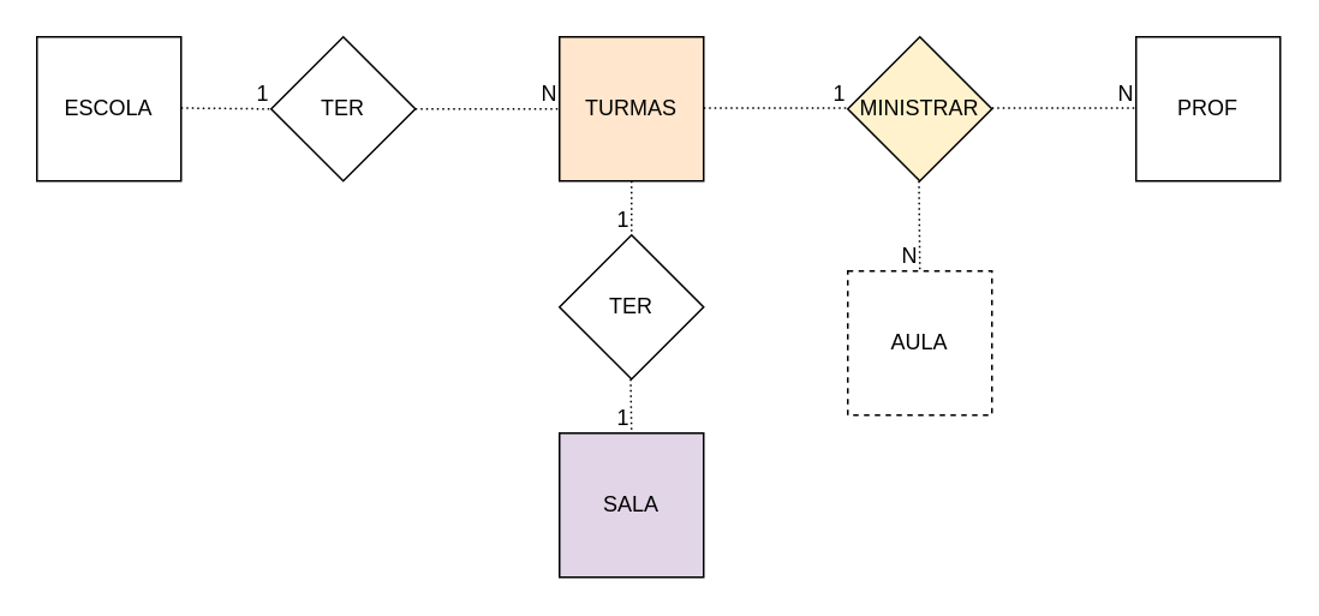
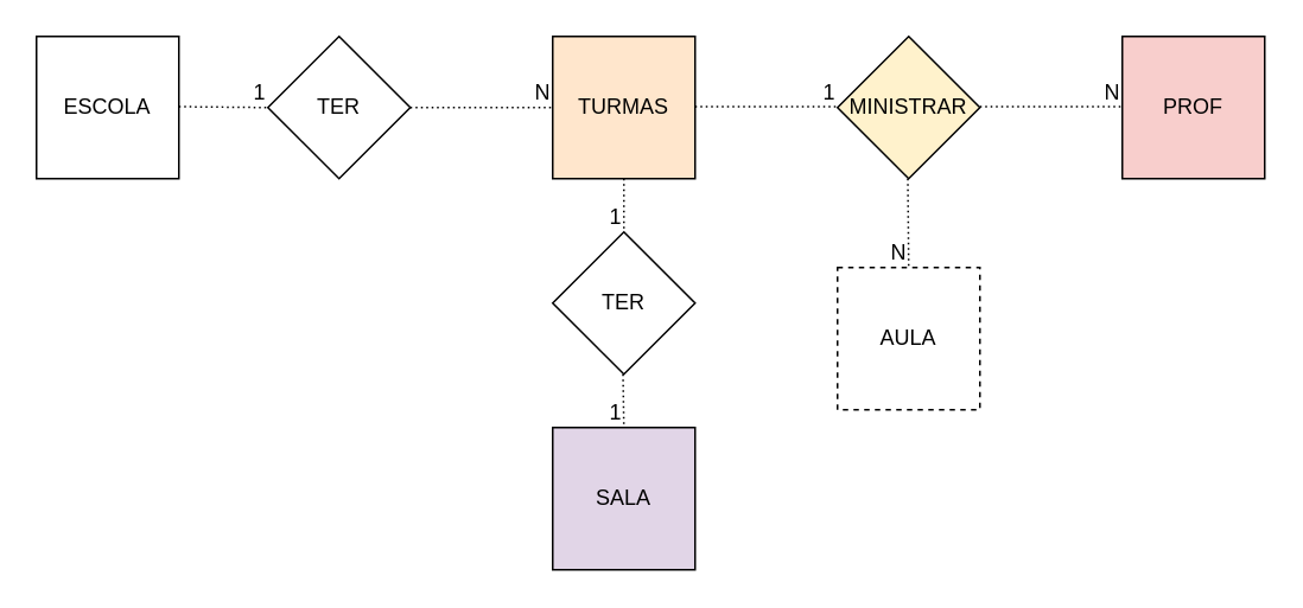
- <mxCell id="10" value="PROF" style="whiteSpace=wrap;html=1;aspect=fixed;" vertex="1" parent="1"><mxGeometry x="630" y="20" width="80" height="80" as="geometry" /></mxCell>
+ <mxCell id="10" value="PROF" style="whiteSpace=wrap;html=1;aspect=fixed;fillColor=#f8cecc;" vertex="1" parent="1"><mxGeometry x="630" y="20" width="80" height="80" as="geometry" /></mxCell>
